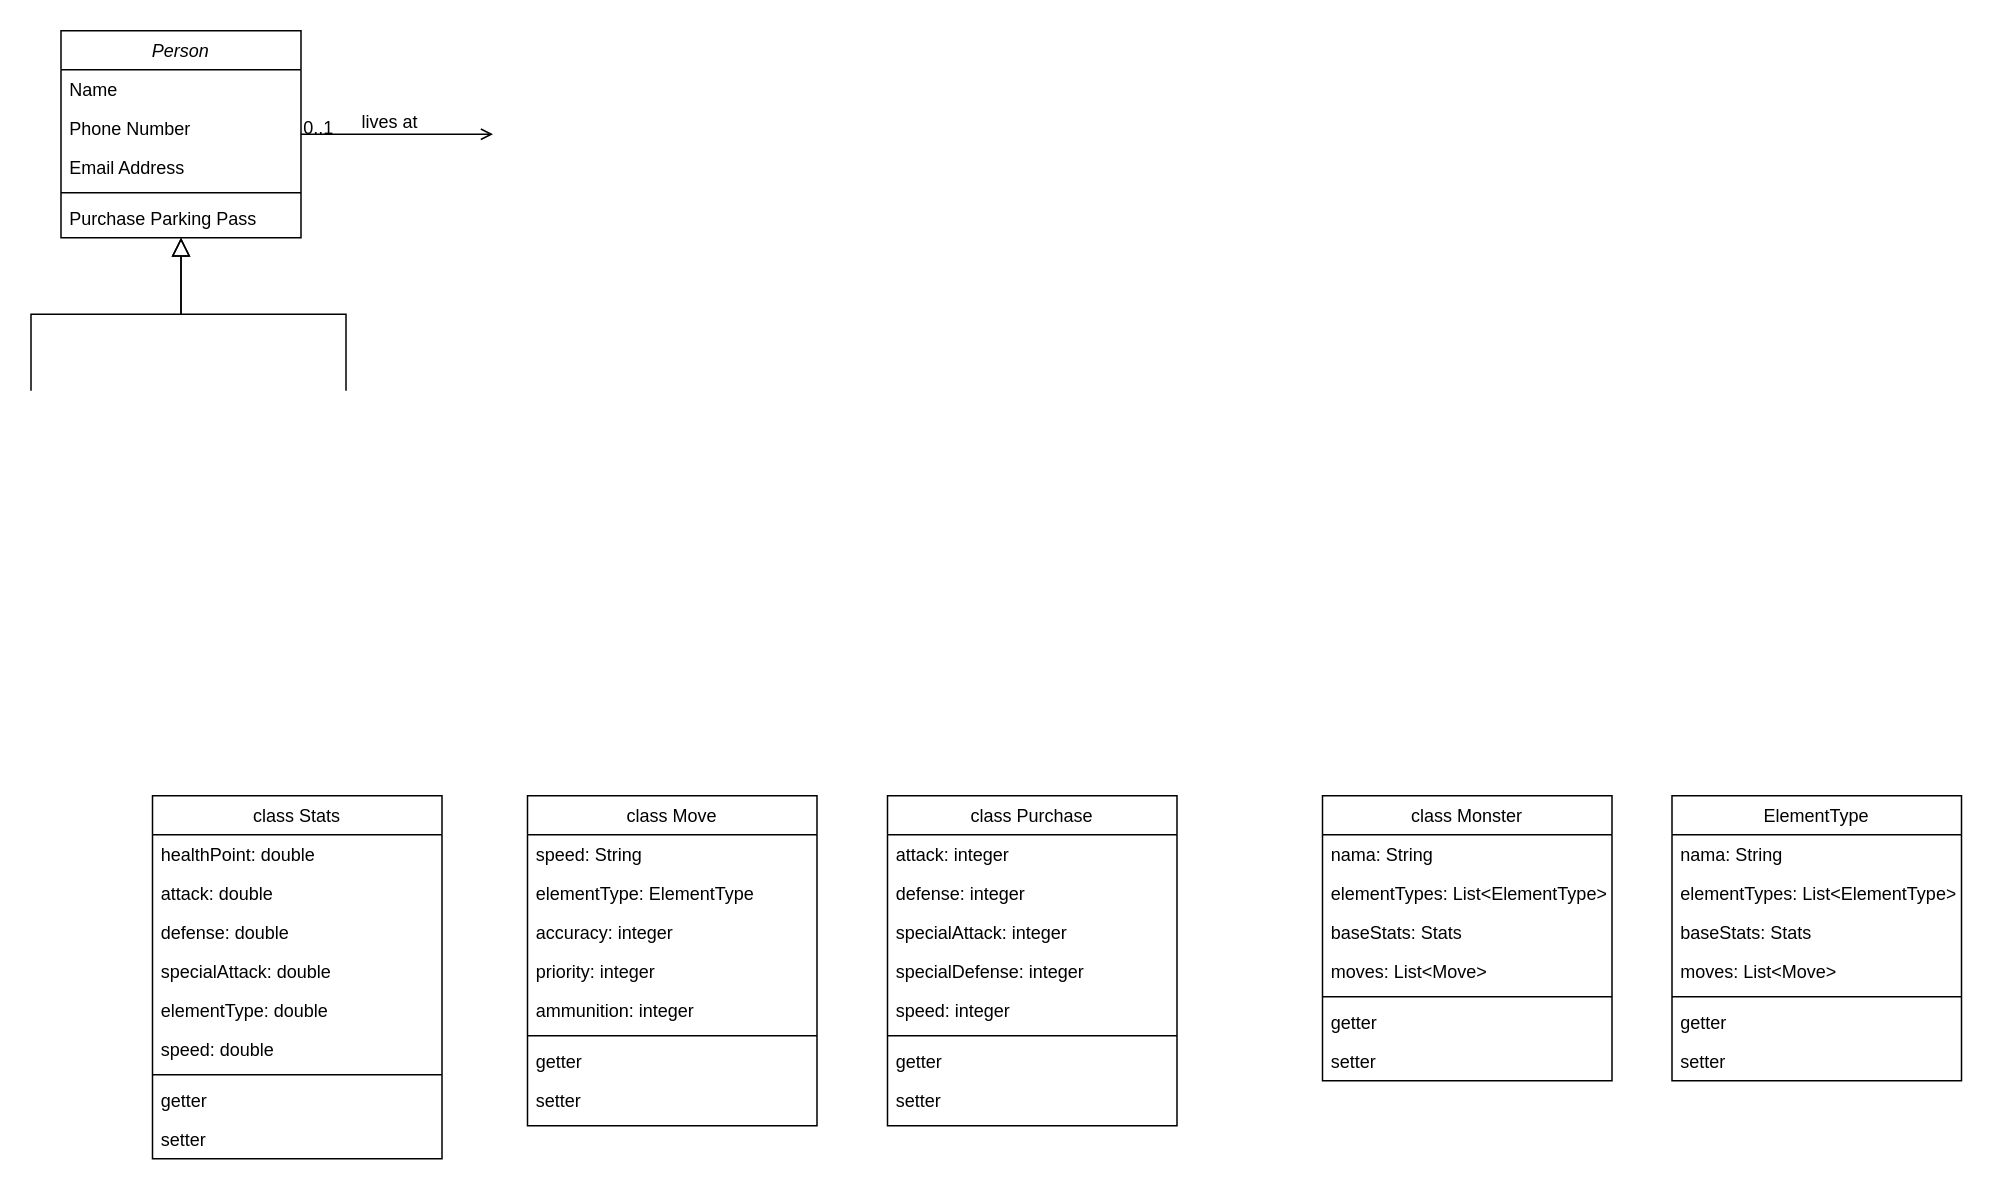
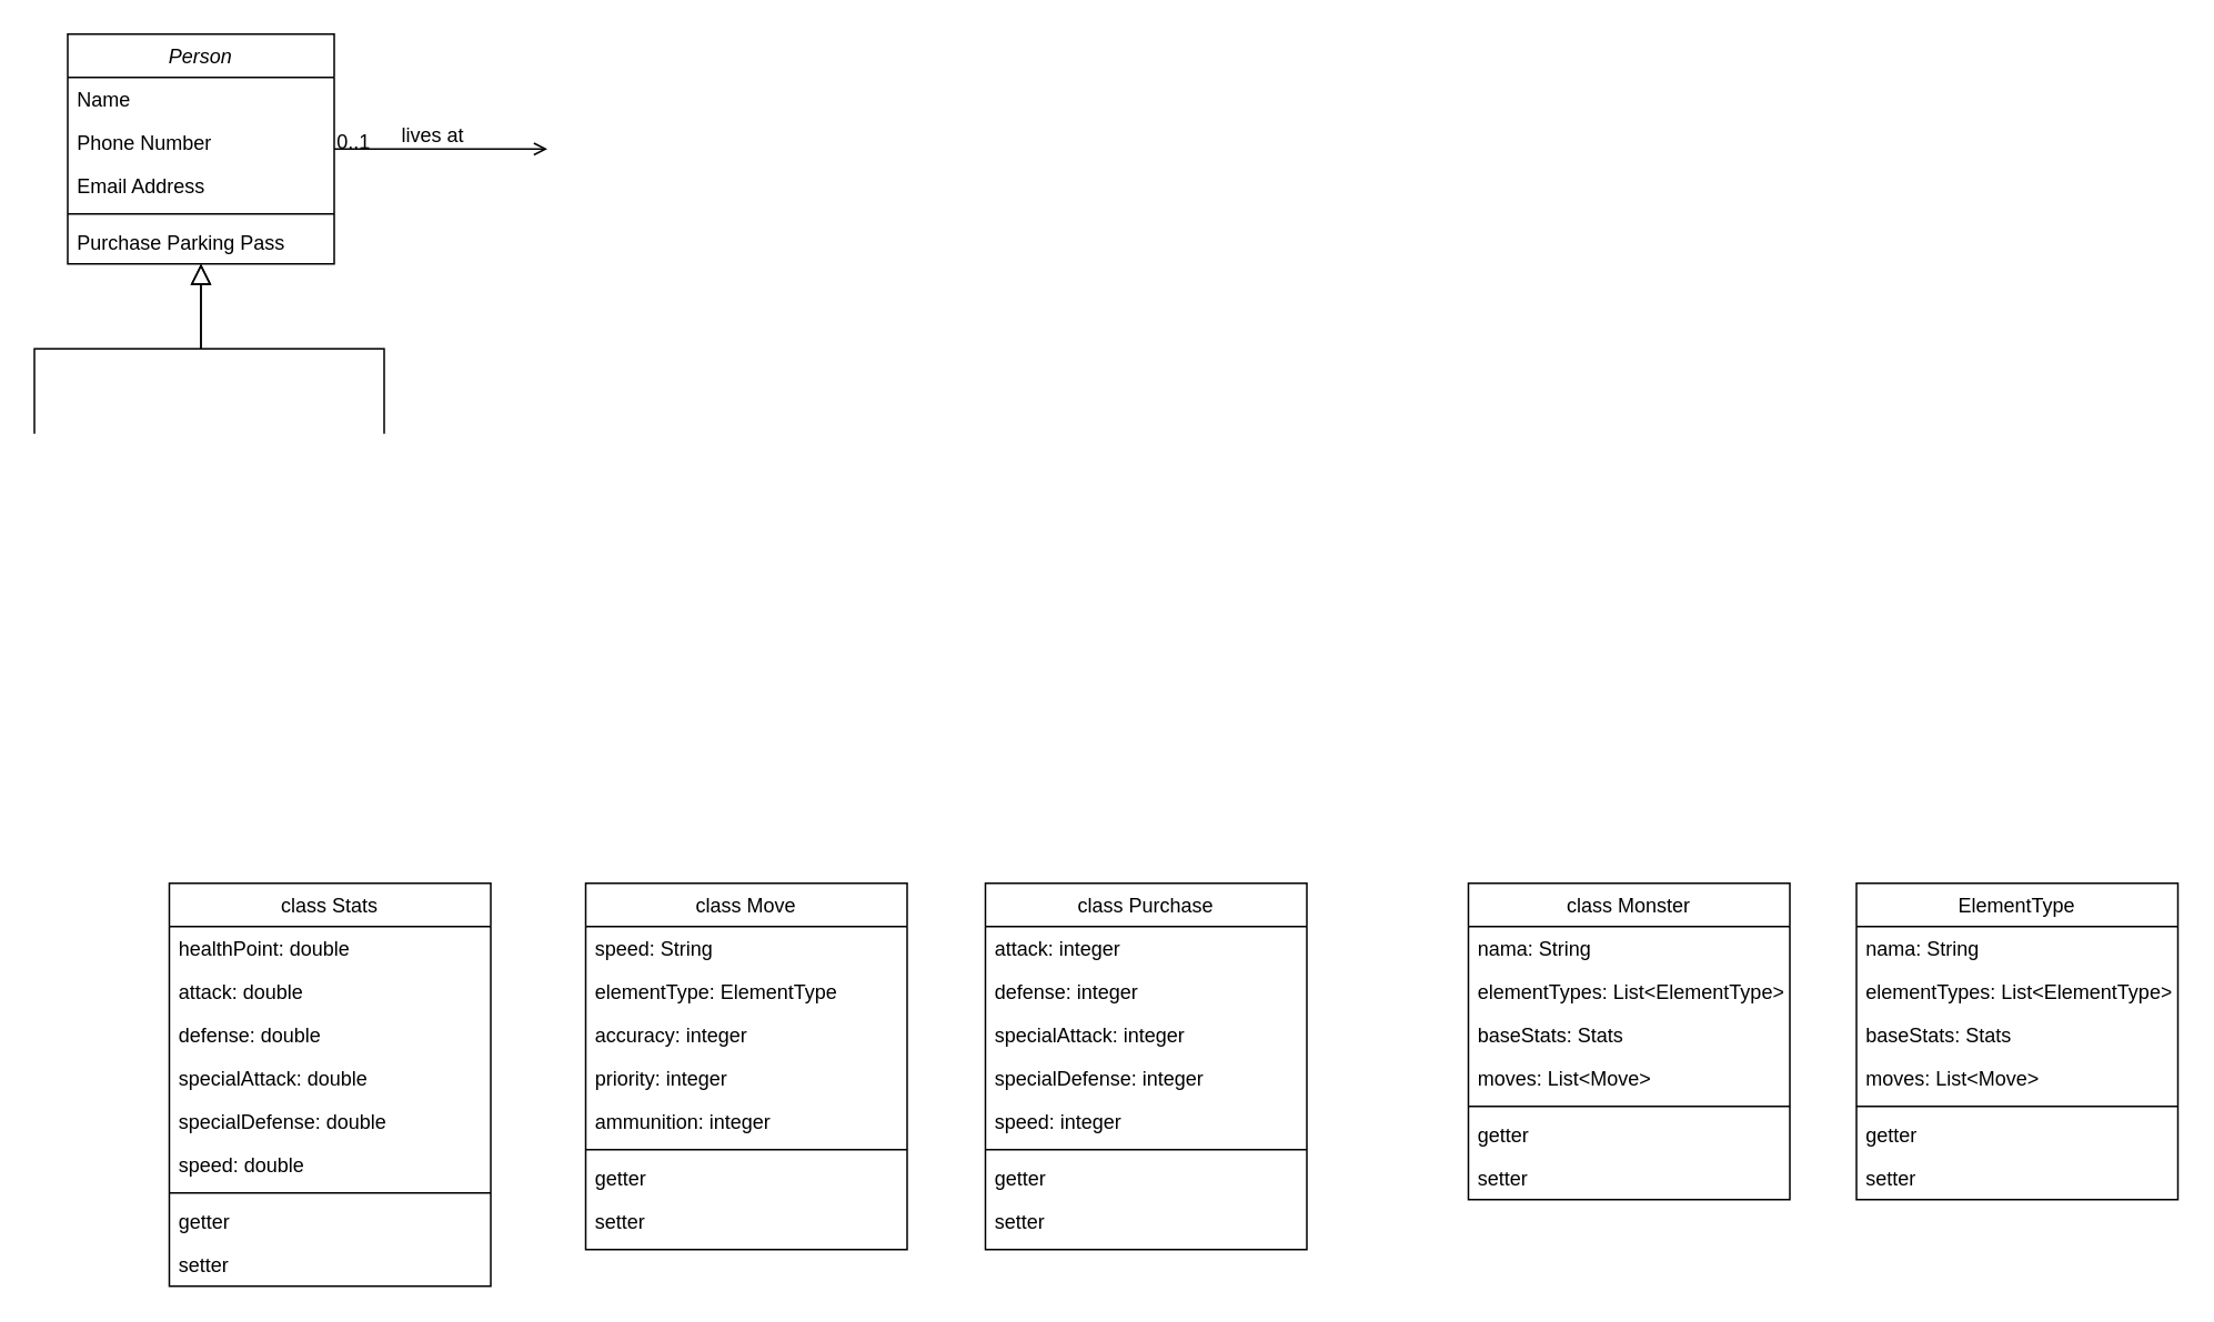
- <mxCell id="34" value="elementType: double" style="text;align=left;verticalAlign=top;spacingLeft=4;spacingRight=4;overflow=hidden;rotatable=0;points=[[0,0.5],[1,0.5]];portConstraint=eastwest;rounded=0;shadow=0;html=0;" vertex="1" parent="29"><mxGeometry y="130" width="193" height="26" as="geometry" /></mxCell>
+ <mxCell id="34" value="specialDefense: double" style="text;align=left;verticalAlign=top;spacingLeft=4;spacingRight=4;overflow=hidden;rotatable=0;points=[[0,0.5],[1,0.5]];portConstraint=eastwest;rounded=0;shadow=0;html=0;" vertex="1" parent="29"><mxGeometry y="130" width="193" height="26" as="geometry" /></mxCell>
